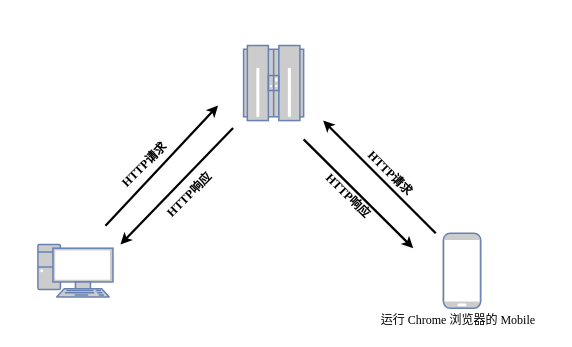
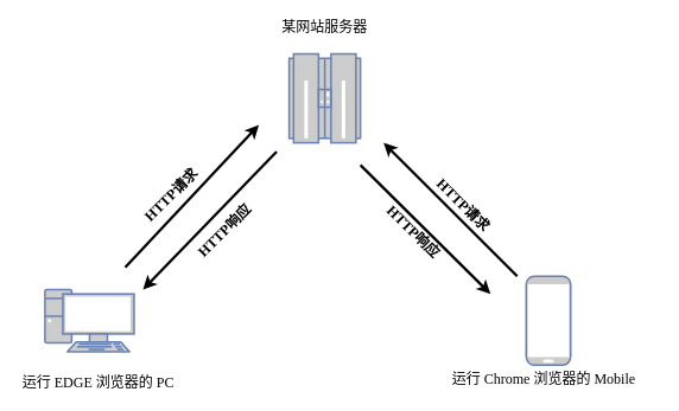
+ <mxCell id="15" value="某网站服务器" style="text;html=1;strokeColor=none;fillColor=none;align=center;verticalAlign=middle;whiteSpace=wrap;rounded=0;fontFamily=Comic Sans MS;fontSize=16;" vertex="1" parent="1"><mxGeometry x="271" y="20" width="186" height="20" as="geometry" /></mxCell>
+ <mxCell id="13" value="运行 EDGE 浏览器的 PC" style="text;html=1;strokeColor=none;fillColor=none;align=center;verticalAlign=middle;whiteSpace=wrap;rounded=0;fontFamily=Comic Sans MS;fontSize=16;" vertex="1" parent="1"><mxGeometry x="20" y="420" width="180" height="20" as="geometry" /></mxCell>
